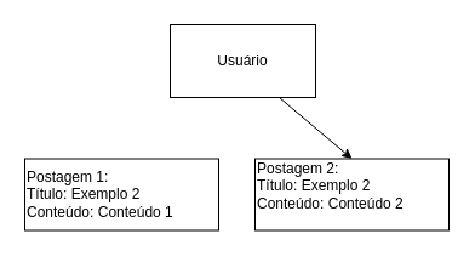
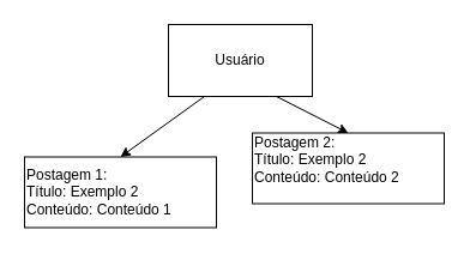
+ <mxCell id="5" value="" style="endArrow=classic;html=1;exitX=0.25;exitY=1;exitDx=0;exitDy=0;entryX=0.5;entryY=0;entryDx=0;entryDy=0;" edge="1" parent="1" source="2" target="3"><mxGeometry width="50" height="50" relative="1" as="geometry"><mxPoint x="20" y="260" as="sourcePoint" /><mxPoint x="70" y="210" as="targetPoint" /></mxGeometry></mxCell>
- <mxCell id="4" value="Postagem 2:&lt;br&gt;Título: Exemplo 2&lt;br&gt;Conteúdo: Conteúdo 2&lt;br&gt;&lt;br&gt;" style="rounded=0;whiteSpace=wrap;html=1;align=left;" vertex="1" parent="1"><mxGeometry x="210" y="130.5" width="160" height="59" as="geometry" /></mxCell>
+ <mxCell id="4" value="Postagem 2:&lt;br&gt;Título: Exemplo 2&lt;br&gt;Conteúdo: Conteúdo 2&lt;br&gt;&lt;br&gt;" style="rounded=0;whiteSpace=wrap;html=1;align=left;" vertex="1" parent="1"><mxGeometry x="210" y="110.5" width="160" height="59" as="geometry" /></mxCell>
